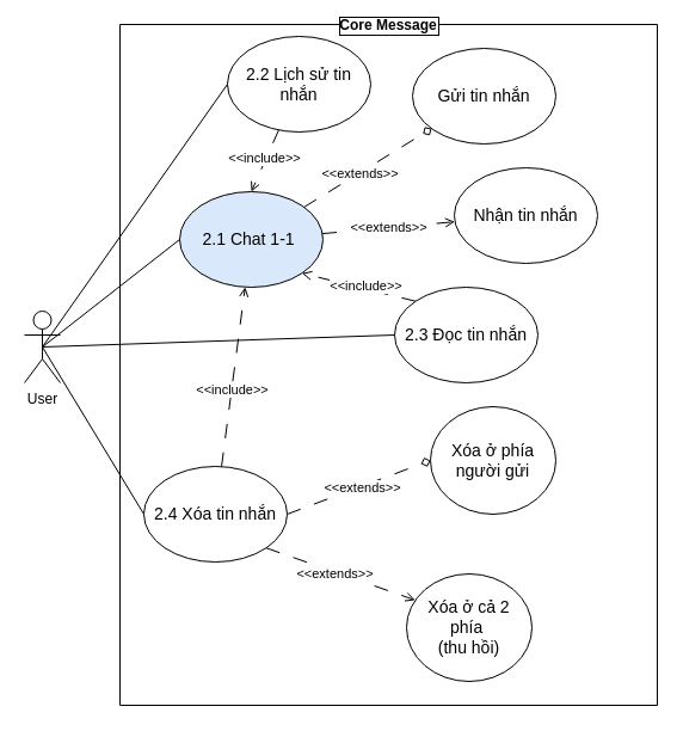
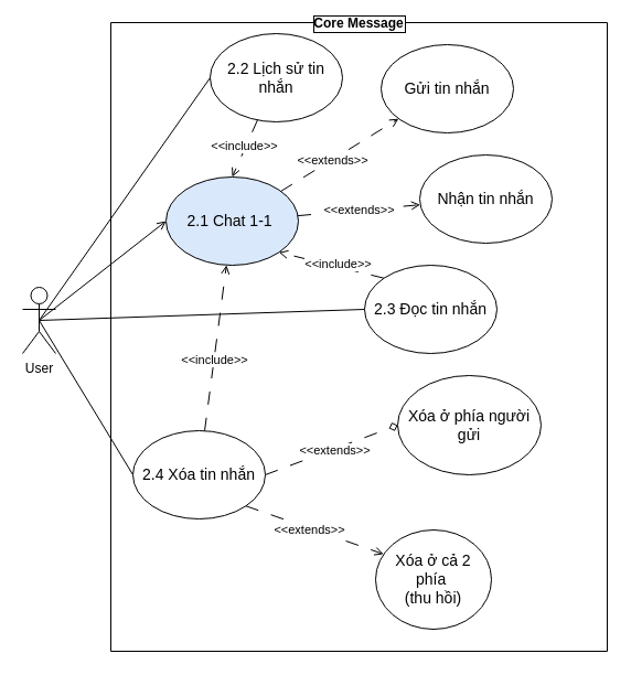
- <mxCell id="3" value="" style="rounded=0;orthogonalLoop=1;jettySize=auto;html=1;dashed=1;dashPattern=12 12;endArrow=diamond;endFill=0;" edge="1" parent="2" source="6" target="22"><mxGeometry relative="1" as="geometry" /></mxCell>
+ <mxCell id="3" value="" style="rounded=0;orthogonalLoop=1;jettySize=auto;html=1;dashed=1;dashPattern=12 12;endArrow=open;endFill=0;" edge="1" parent="2" source="6" target="22"><mxGeometry relative="1" as="geometry" /></mxCell>
- <mxCell id="24" style="rounded=0;orthogonalLoop=1;jettySize=auto;html=1;exitX=0.5;exitY=0.5;exitDx=0;exitDy=0;exitPerimeter=0;entryX=0;entryY=0.5;entryDx=0;entryDy=0;endArrow=none;startFill=0;" edge="1" parent="1" source="28" target="6"><mxGeometry relative="1" as="geometry" /></mxCell>
+ <mxCell id="24" style="rounded=0;orthogonalLoop=1;jettySize=auto;html=1;exitX=0.5;exitY=0.5;exitDx=0;exitDy=0;exitPerimeter=0;entryX=0;entryY=0.5;entryDx=0;entryDy=0;endArrow=open;startFill=0;" edge="1" parent="1" source="28" target="6"><mxGeometry relative="1" as="geometry" /></mxCell>
- <mxCell id="18" value="&lt;font style=&quot;font-size: 14px;&quot;&gt;Xóa ở phía người gửi&lt;/font&gt;" style="ellipse;whiteSpace=wrap;html=1;" vertex="1" parent="2"><mxGeometry x="260" y="320" width="105" height="90" as="geometry" /></mxCell>
+ <mxCell id="18" value="&lt;font style=&quot;font-size: 14px;&quot;&gt;Xóa ở phía người gửi&lt;/font&gt;" style="ellipse;whiteSpace=wrap;html=1;" vertex="1" parent="2"><mxGeometry x="260" y="320" width="130" height="90" as="geometry" /></mxCell>
